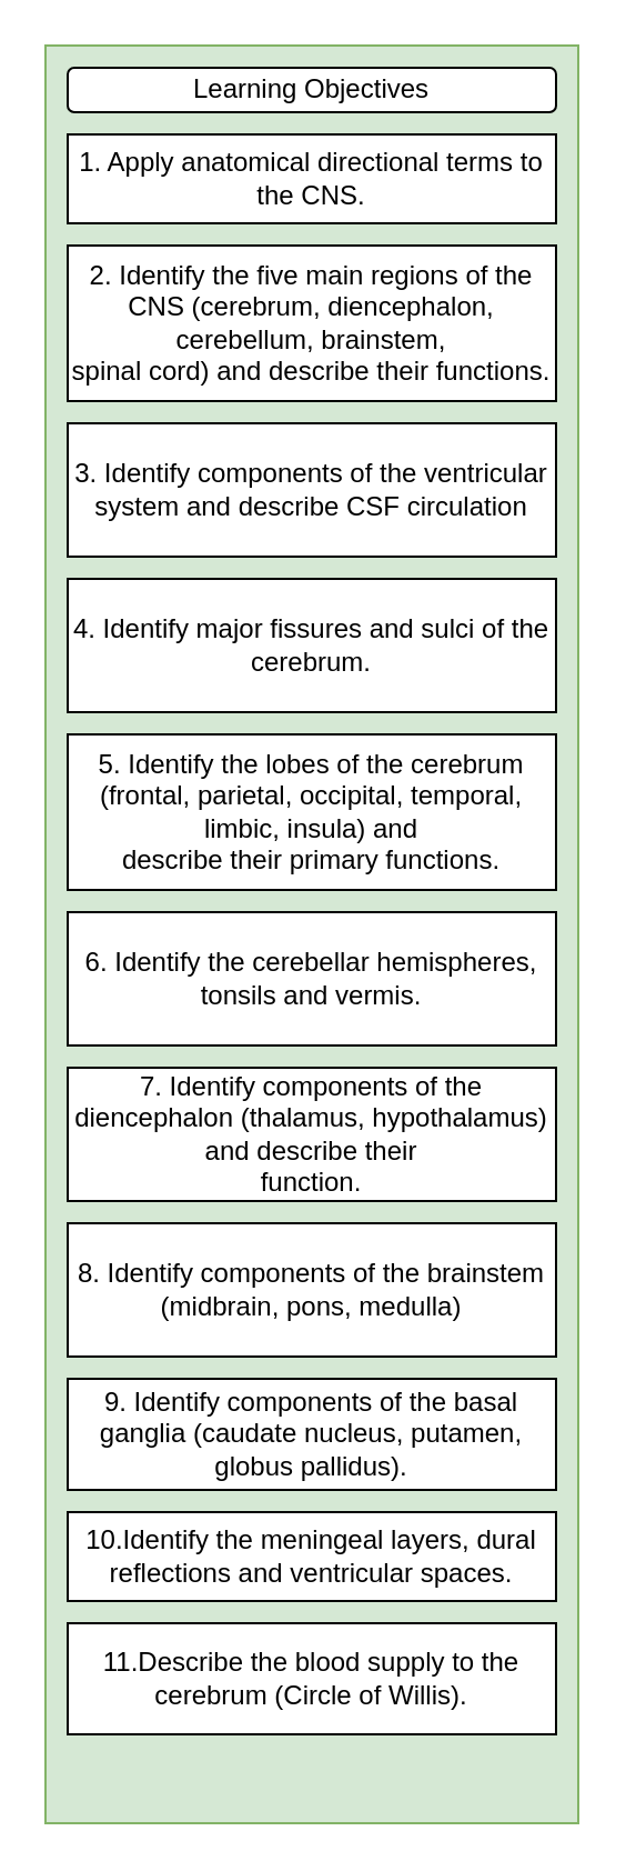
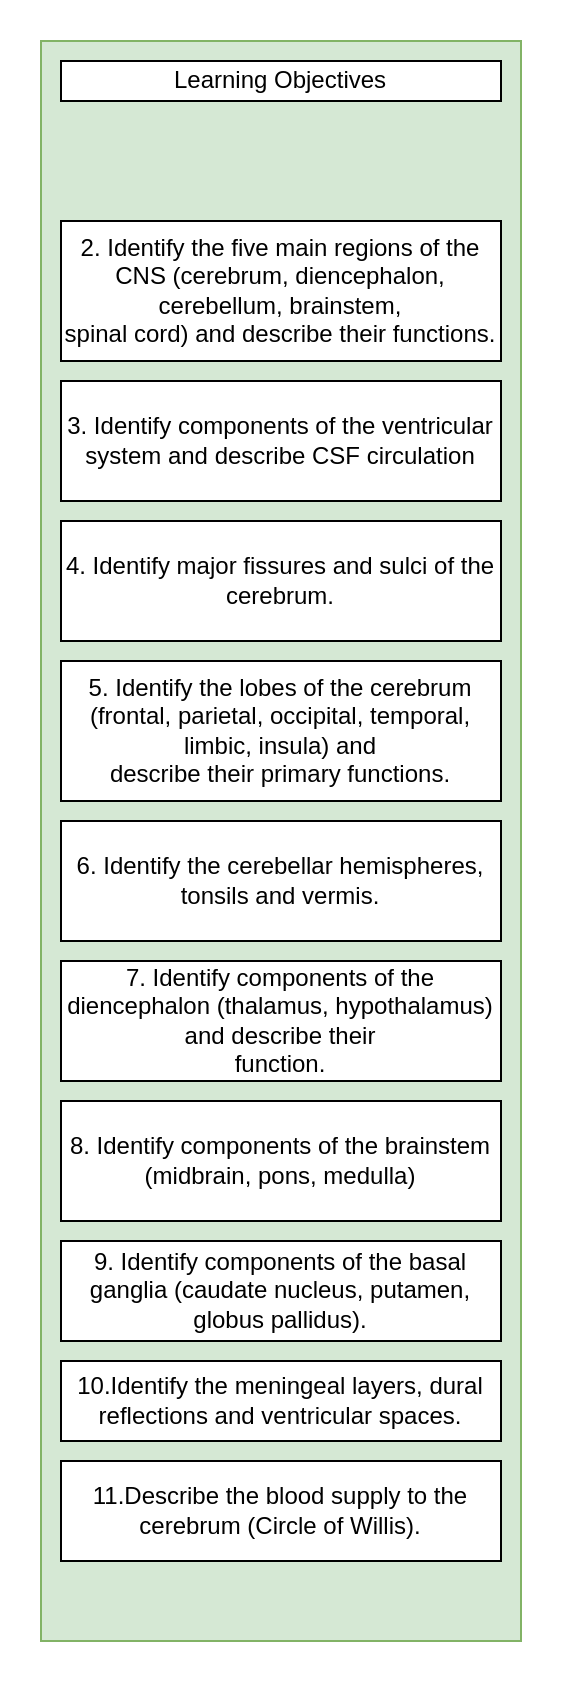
- <mxCell id="3" value="Learning Objectives" style="whiteSpace=wrap;html=1;rounded=1;" vertex="1" parent="1"><mxGeometry x="30" y="30" width="220" height="20" as="geometry" /></mxCell>
+ <mxCell id="3" value="Learning Objectives" style="rounded=0;whiteSpace=wrap;html=1;" vertex="1" parent="1"><mxGeometry x="30" y="30" width="220" height="20" as="geometry" /></mxCell>
- <mxCell id="4" value="1. Apply anatomical directional terms to the CNS." style="rounded=0;whiteSpace=wrap;html=1;" vertex="1" parent="1"><mxGeometry x="30" y="60" width="220" height="40" as="geometry" /></mxCell>
